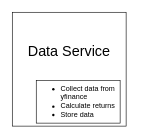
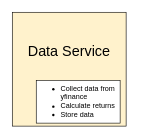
- <mxCell id="3" value="&lt;font style=&quot;font-size: 24px;&quot;&gt;Data Service&lt;br&gt;&lt;br&gt;&lt;br&gt;&lt;/font&gt;" style="whiteSpace=wrap;html=1;aspect=fixed;align=center;" vertex="1" parent="2"><mxGeometry width="190" height="190" as="geometry" /></mxCell>
+ <mxCell id="3" value="&lt;font style=&quot;font-size: 24px;&quot;&gt;Data Service&lt;br&gt;&lt;br&gt;&lt;br&gt;&lt;/font&gt;" style="whiteSpace=wrap;html=1;aspect=fixed;align=center;fillColor=#fff2cc;" vertex="1" parent="2"><mxGeometry width="190" height="190" as="geometry" /></mxCell>
